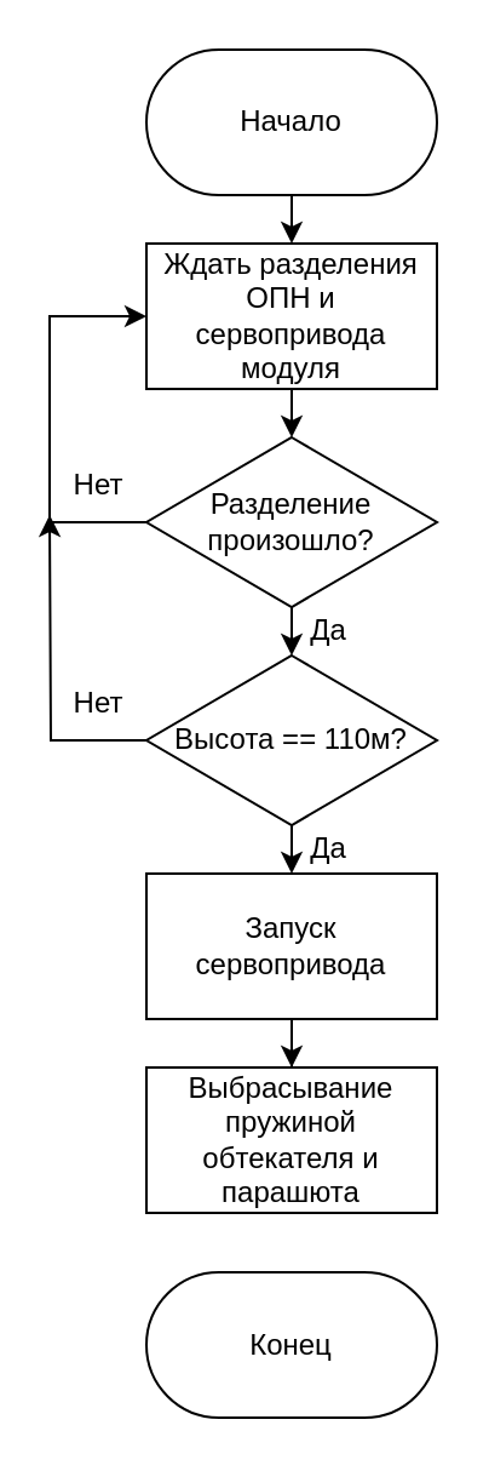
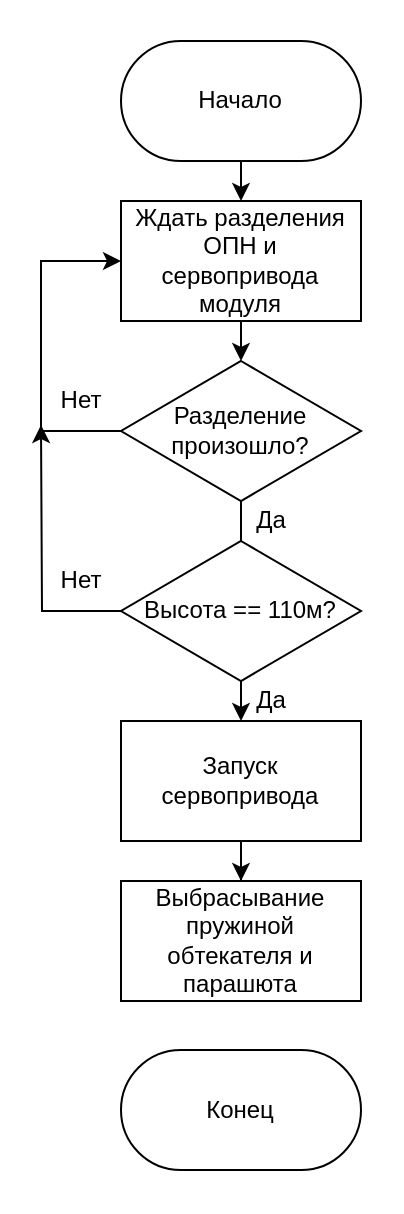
- <mxCell id="6" style="edgeStyle=orthogonalEdgeStyle;rounded=0;orthogonalLoop=1;jettySize=auto;html=1;exitX=0.5;exitY=1;exitDx=0;exitDy=0;entryX=0.5;entryY=0;entryDx=0;entryDy=0;" parent="1" source="8" target="11" edge="1"><mxGeometry relative="1" as="geometry" /></mxCell>
+ <mxCell id="6" style="edgeStyle=orthogonalEdgeStyle;rounded=0;orthogonalLoop=1;jettySize=auto;html=1;exitX=0.5;exitY=1;exitDx=0;exitDy=0;entryX=0.5;entryY=0;entryDx=0;entryDy=0;endArrow=none;" parent="1" source="8" target="11" edge="1"><mxGeometry relative="1" as="geometry" /></mxCell>
